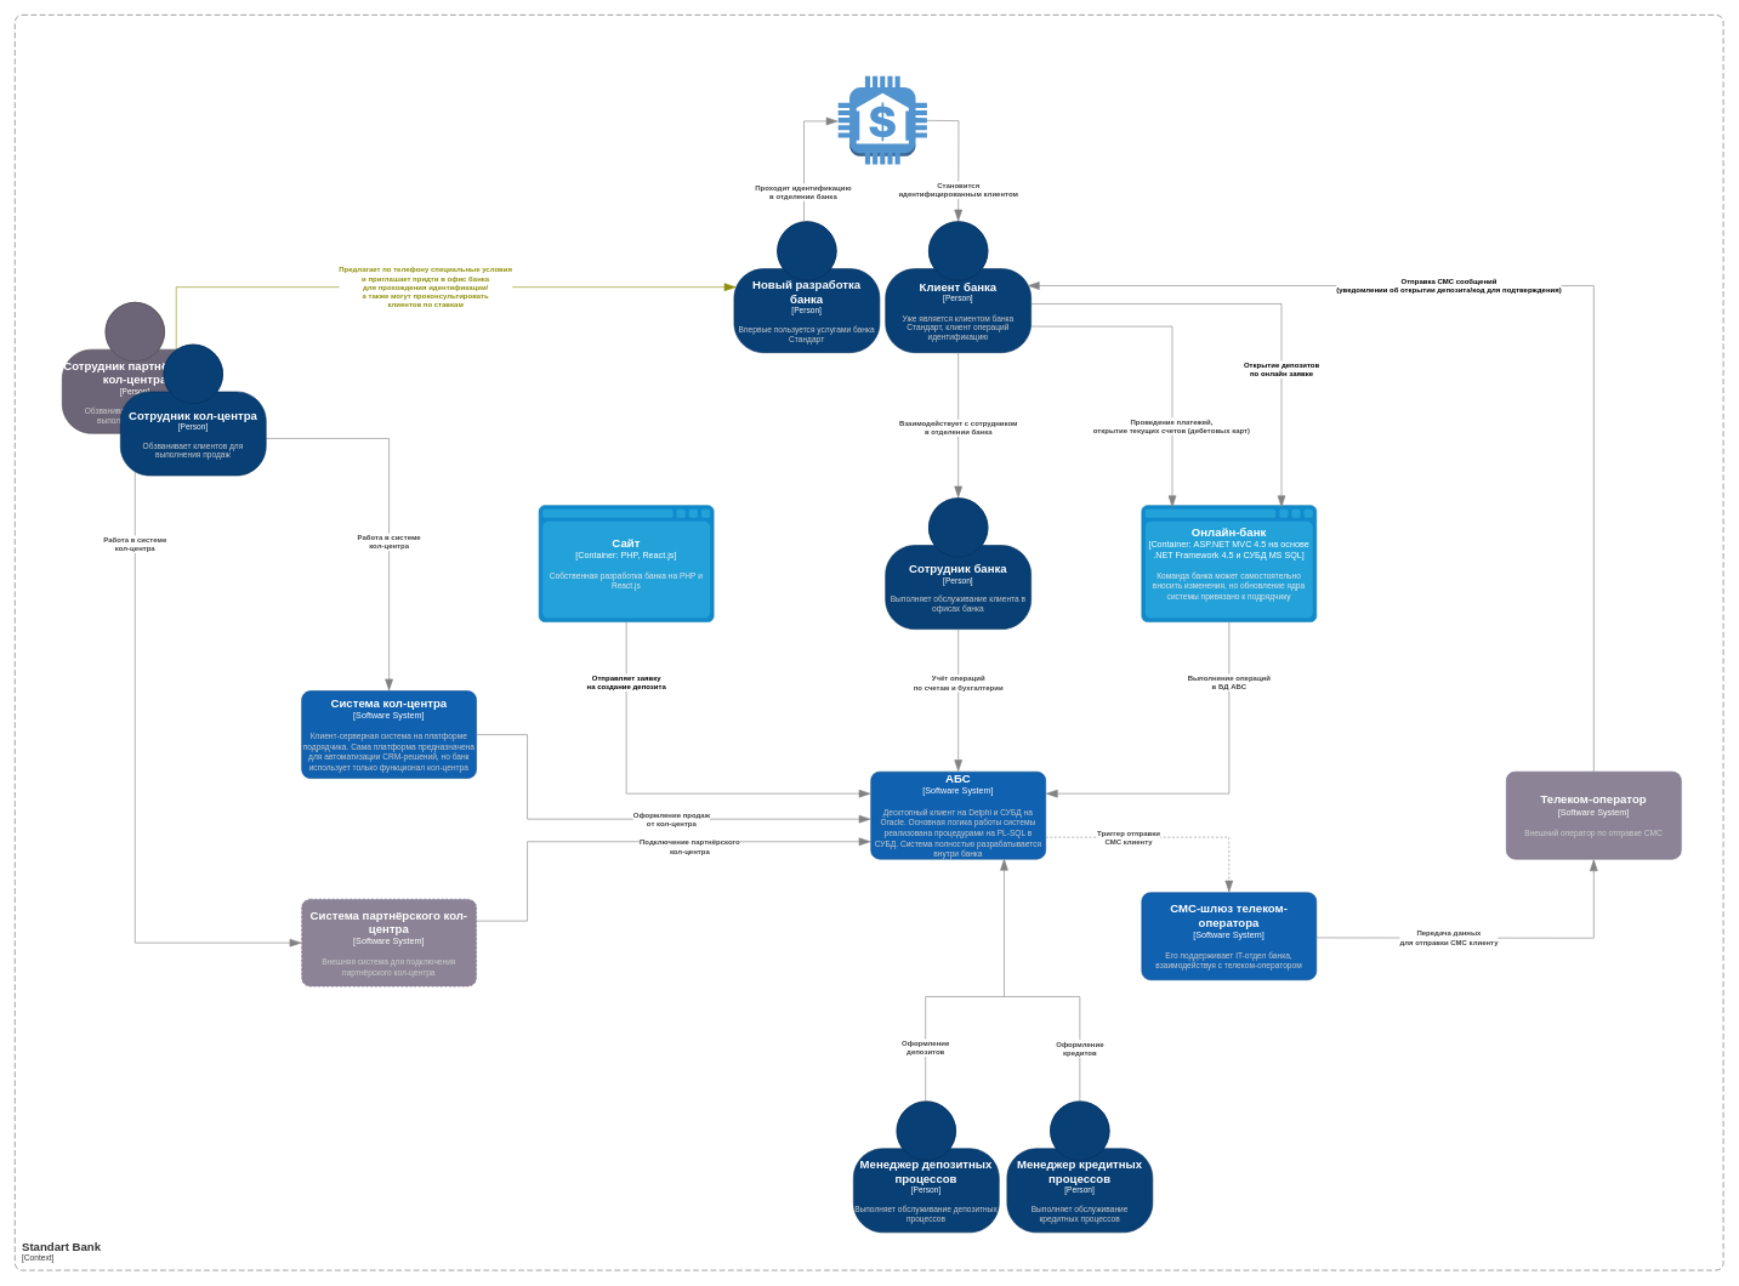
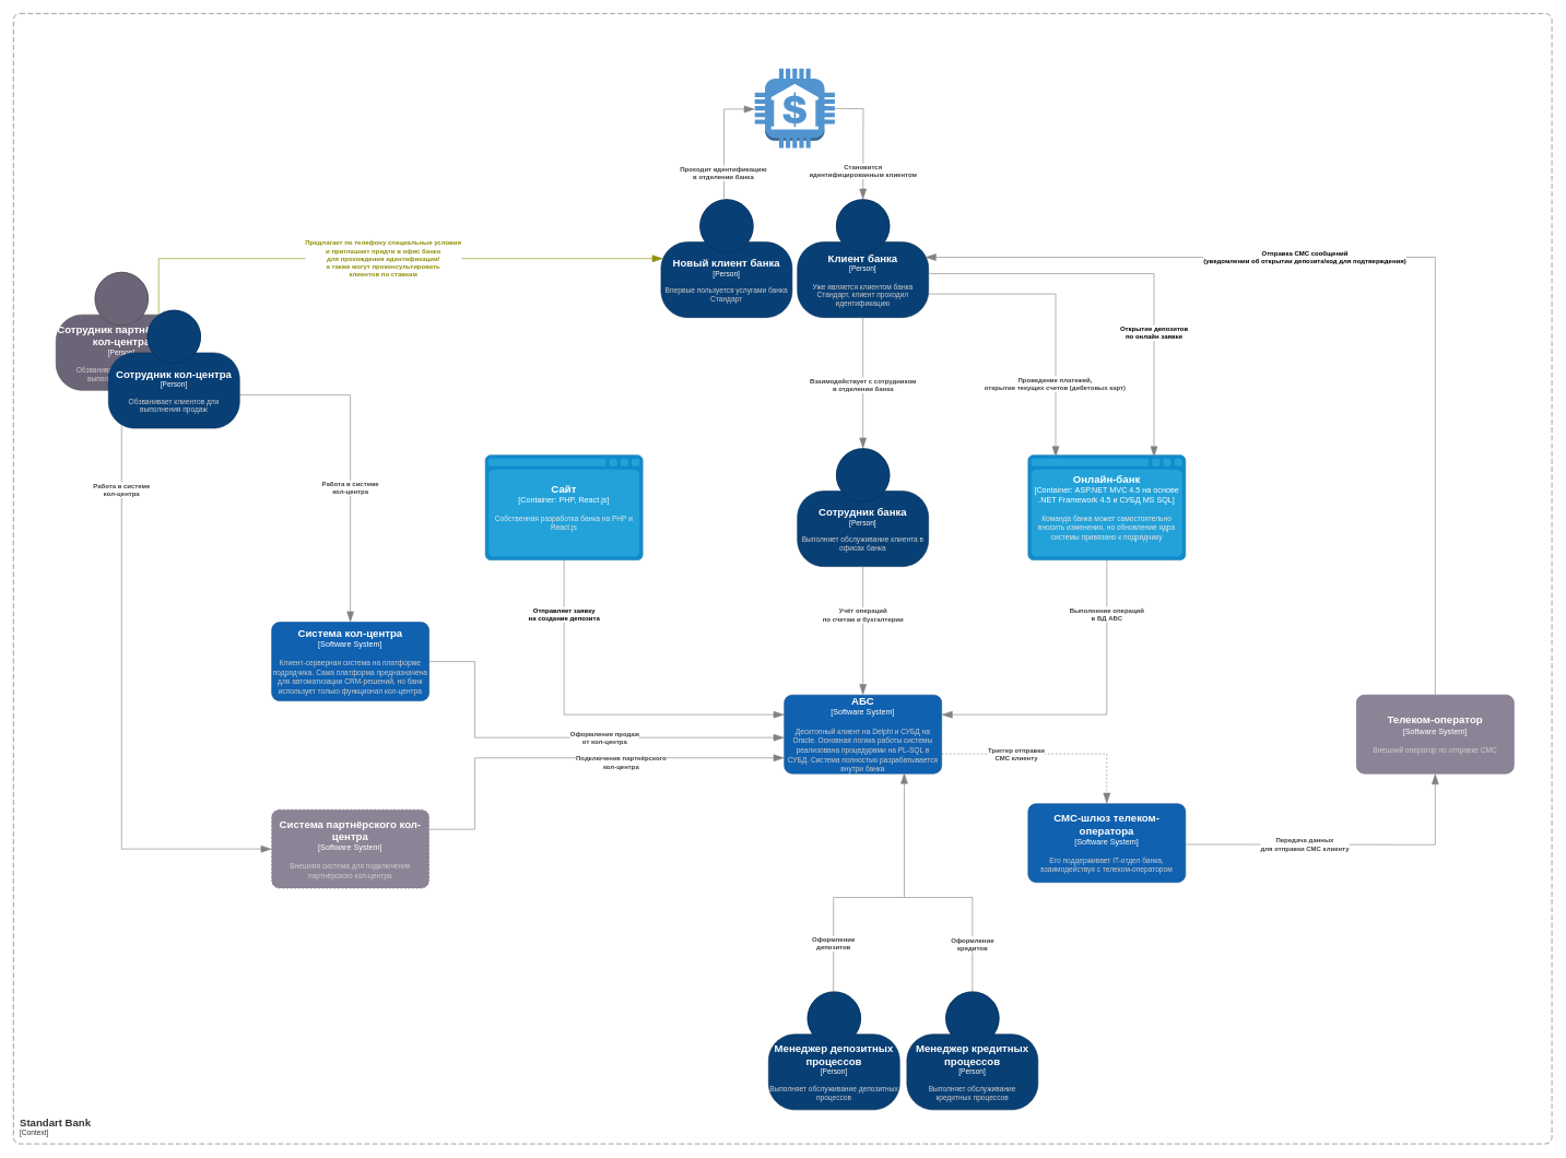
- <mxCell id="28" value="&lt;font style=&quot;font-size: 16px&quot;&gt;&lt;b&gt;Новый разработка банка&lt;/b&gt;&lt;/font&gt;&lt;div&gt;[Person]&lt;/div&gt;&lt;br&gt;&lt;div&gt;&lt;font style=&quot;font-size: 11px&quot;&gt;&lt;font color=&quot;#cccccc&quot;&gt;Впервые пользуется услугами банка Стандарт&lt;/font&gt;&lt;/div&gt;" style="html=1;fontSize=11;dashed=0;whiteSpace=wrap;fillColor=#083F75;strokeColor=#06315C;fontColor=#ffffff;shape=mxgraph.c4.person2;align=center;metaEdit=1;points=[[0.5,0,0],[1,0.5,0],[1,0.75,0],[0.75,1,0],[0.5,1,0],[0.25,1,0],[0,0.75,0],[0,0.5,0]];resizable=0;" parent="1" vertex="1"><mxGeometry x="1008" y="304" width="200" height="180" as="geometry" /></mxCell>
+ <mxCell id="28" value="&lt;font style=&quot;font-size: 16px&quot;&gt;&lt;b&gt;Новый клиент банка&lt;/b&gt;&lt;/font&gt;&lt;div&gt;[Person]&lt;/div&gt;&lt;br&gt;&lt;div&gt;&lt;font style=&quot;font-size: 11px&quot;&gt;&lt;font color=&quot;#cccccc&quot;&gt;Впервые пользуется услугами банка Стандарт&lt;/font&gt;&lt;/div&gt;" style="html=1;fontSize=11;dashed=0;whiteSpace=wrap;fillColor=#083F75;strokeColor=#06315C;fontColor=#ffffff;shape=mxgraph.c4.person2;align=center;metaEdit=1;points=[[0.5,0,0],[1,0.5,0],[1,0.75,0],[0.75,1,0],[0.5,1,0],[0.25,1,0],[0,0.75,0],[0,0.5,0]];resizable=0;" parent="1" vertex="1"><mxGeometry x="1008" y="304" width="200" height="180" as="geometry" /></mxCell>
- <mxCell id="2" value="&lt;font style=&quot;font-size: 16px&quot;&gt;&lt;b&gt;Клиент банка&lt;/b&gt;&lt;/font&gt;&lt;div&gt;[Person]&lt;/div&gt;&lt;br&gt;&lt;div&gt;&lt;font style=&quot;font-size: 11px&quot;&gt;&lt;font color=&quot;#cccccc&quot;&gt;Уже является клиентом банка Стандарт, клиент операций идентификацию&lt;/font&gt;&lt;/div&gt;" style="html=1;fontSize=11;dashed=0;whiteSpace=wrap;fillColor=#083F75;strokeColor=#06315C;fontColor=#ffffff;shape=mxgraph.c4.person2;align=center;metaEdit=1;points=[[0.5,0,0],[1,0.5,0],[1,0.75,0],[0.75,1,0],[0.5,1,0],[0.25,1,0],[0,0.75,0],[0,0.5,0]];resizable=0;" parent="1" vertex="1"><mxGeometry x="1216" y="304" width="200" height="180" as="geometry" /></mxCell>
+ <mxCell id="2" value="&lt;font style=&quot;font-size: 16px&quot;&gt;&lt;b&gt;Клиент банка&lt;/b&gt;&lt;/font&gt;&lt;div&gt;[Person]&lt;/div&gt;&lt;br&gt;&lt;div&gt;&lt;font style=&quot;font-size: 11px&quot;&gt;&lt;font color=&quot;#cccccc&quot;&gt;Уже является клиентом банка Стандарт, клиент проходил идентификацию&lt;/font&gt;&lt;/div&gt;" style="html=1;fontSize=11;dashed=0;whiteSpace=wrap;fillColor=#083F75;strokeColor=#06315C;fontColor=#ffffff;shape=mxgraph.c4.person2;align=center;metaEdit=1;points=[[0.5,0,0],[1,0.5,0],[1,0.75,0],[0.75,1,0],[0.5,1,0],[0.25,1,0],[0,0.75,0],[0,0.5,0]];resizable=0;" parent="1" vertex="1"><mxGeometry x="1216" y="304" width="200" height="180" as="geometry" /></mxCell>
